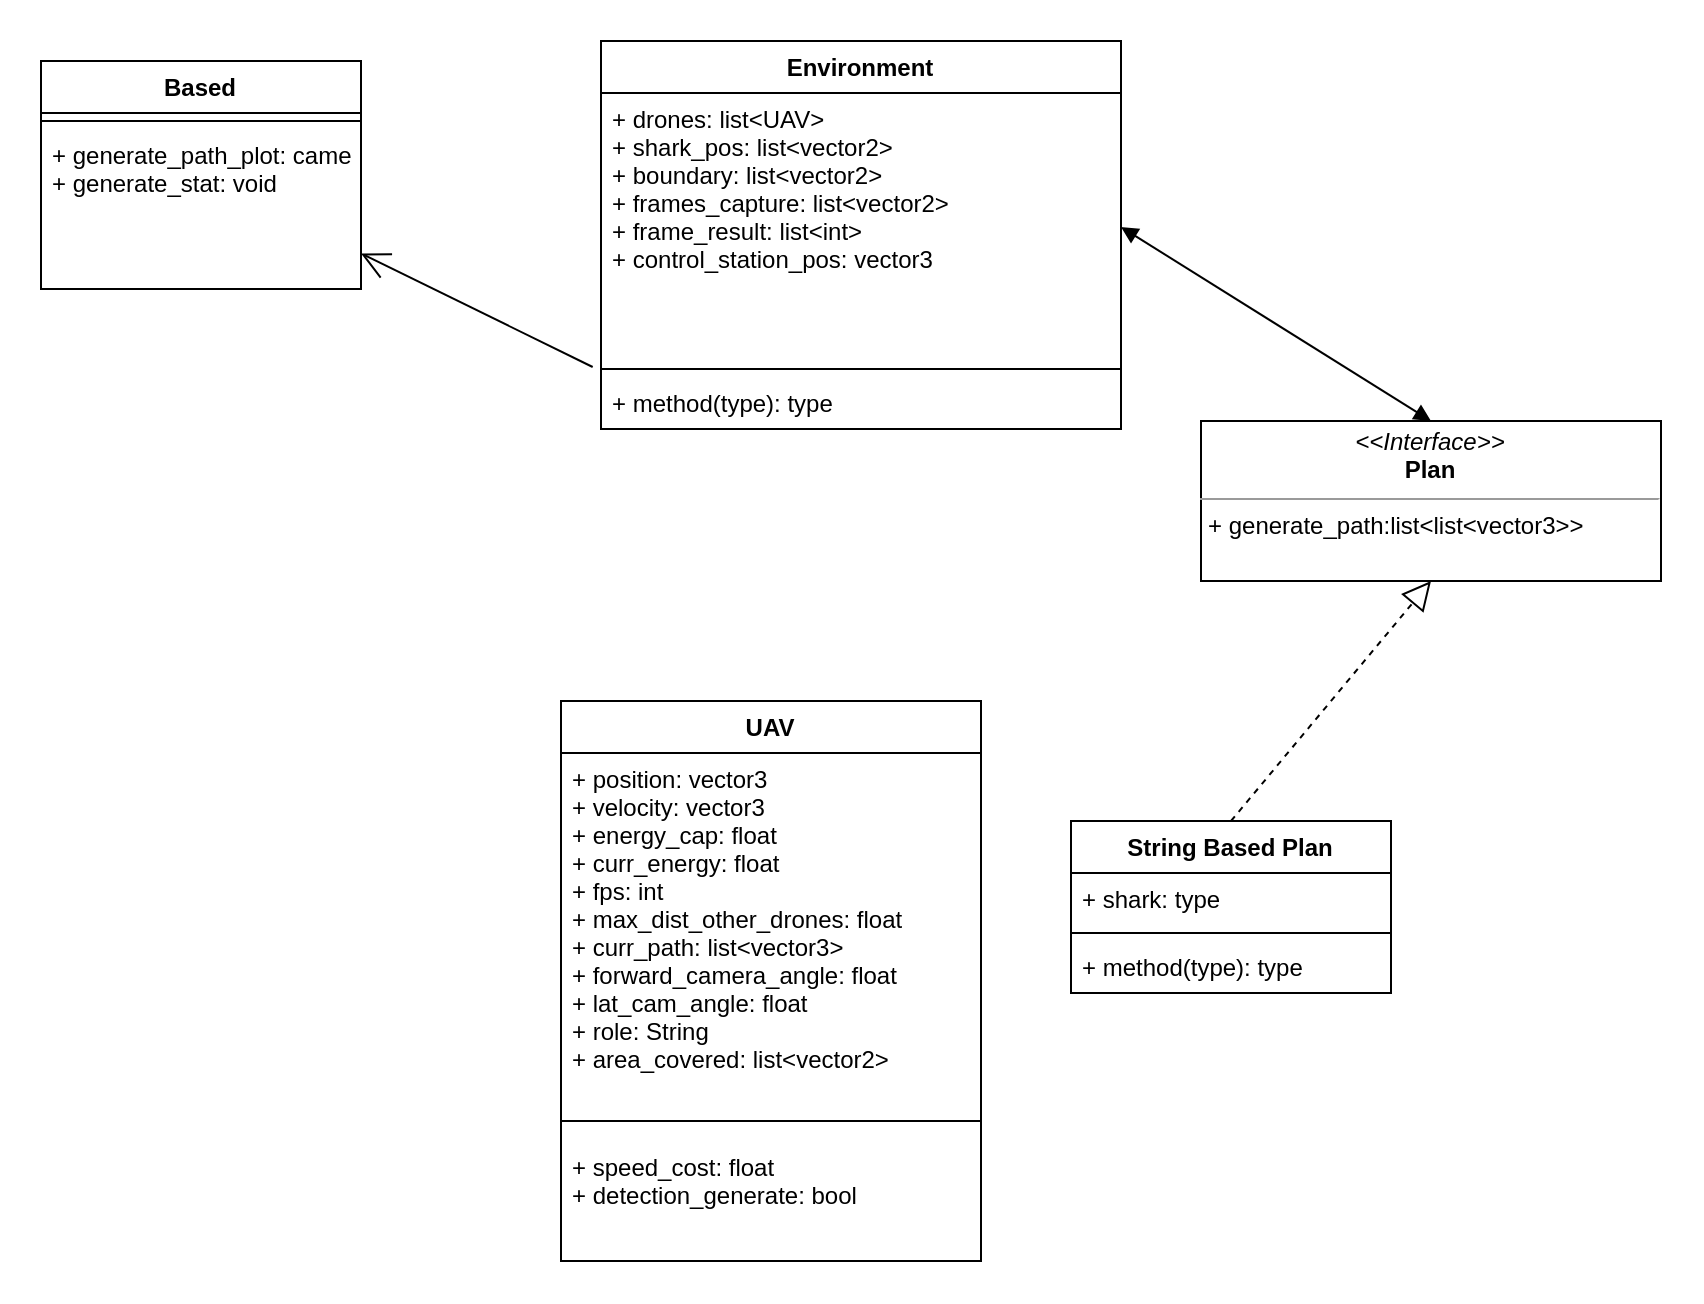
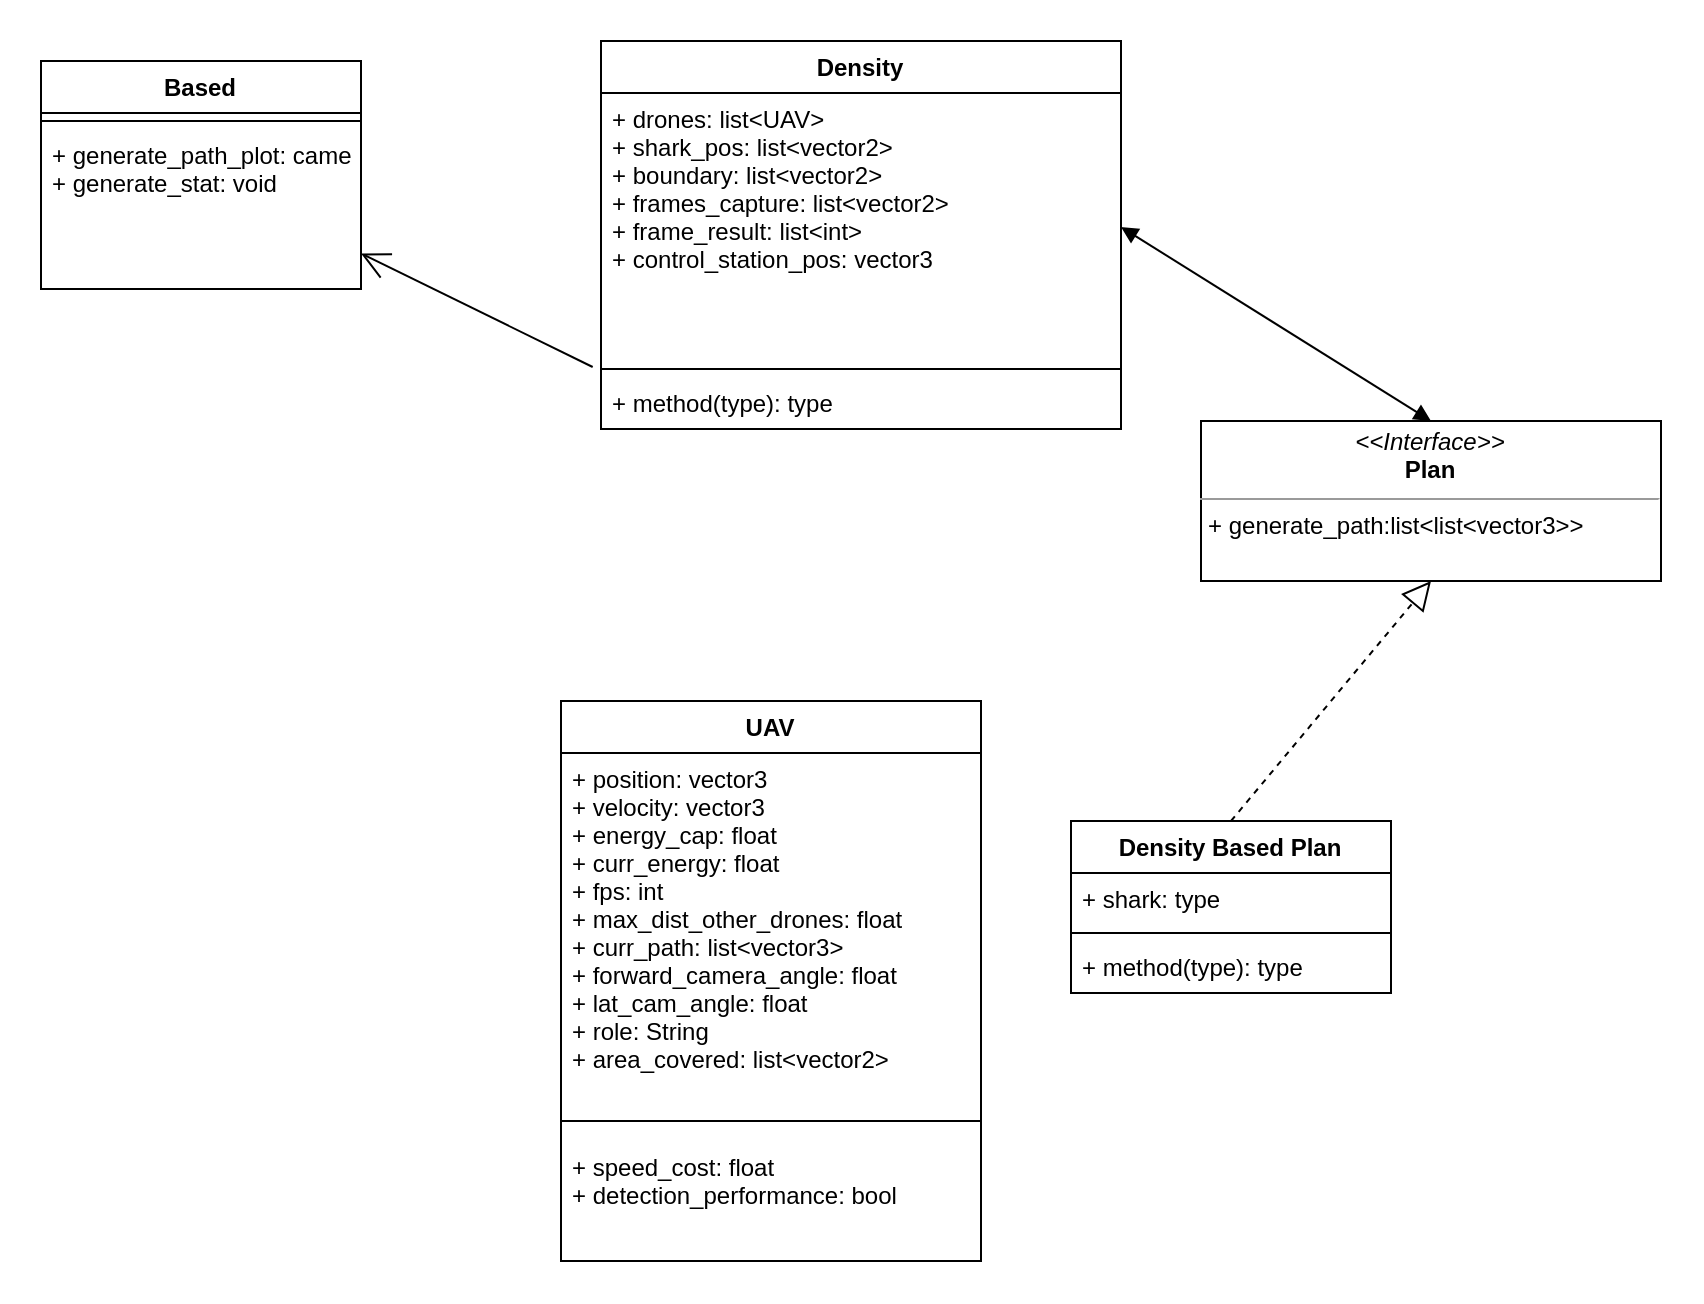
- <mxCell id="2" value="Environment" style="swimlane;fontStyle=1;align=center;verticalAlign=top;childLayout=stackLayout;horizontal=1;startSize=26;horizontalStack=0;resizeParent=1;resizeParentMax=0;resizeLast=0;collapsible=1;marginBottom=0;" vertex="1" parent="1"><mxGeometry x="300" y="20" width="260" height="194" as="geometry" /></mxCell>
+ <mxCell id="2" value="Density" style="swimlane;fontStyle=1;align=center;verticalAlign=top;childLayout=stackLayout;horizontal=1;startSize=26;horizontalStack=0;resizeParent=1;resizeParentMax=0;resizeLast=0;collapsible=1;marginBottom=0;" vertex="1" parent="1"><mxGeometry x="300" y="20" width="260" height="194" as="geometry" /></mxCell>
- <mxCell id="13" value="String Based Plan" style="swimlane;fontStyle=1;align=center;verticalAlign=top;childLayout=stackLayout;horizontal=1;startSize=26;horizontalStack=0;resizeParent=1;resizeParentMax=0;resizeLast=0;collapsible=1;marginBottom=0;" vertex="1" parent="1"><mxGeometry x="535" y="410" width="160" height="86" as="geometry" /></mxCell>
+ <mxCell id="13" value="Density Based Plan" style="swimlane;fontStyle=1;align=center;verticalAlign=top;childLayout=stackLayout;horizontal=1;startSize=26;horizontalStack=0;resizeParent=1;resizeParentMax=0;resizeLast=0;collapsible=1;marginBottom=0;" vertex="1" parent="1"><mxGeometry x="535" y="410" width="160" height="86" as="geometry" /></mxCell>
- <mxCell id="9" value="+ speed_cost: float&#10;+ detection_generate: bool&#10;" style="text;strokeColor=none;fillColor=none;align=left;verticalAlign=top;spacingLeft=4;spacingRight=4;overflow=hidden;rotatable=0;points=[[0,0.5],[1,0.5]];portConstraint=eastwest;" vertex="1" parent="6"><mxGeometry y="220" width="210" height="60" as="geometry" /></mxCell>
+ <mxCell id="9" value="+ speed_cost: float&#10;+ detection_performance: bool&#10;" style="text;strokeColor=none;fillColor=none;align=left;verticalAlign=top;spacingLeft=4;spacingRight=4;overflow=hidden;rotatable=0;points=[[0,0.5],[1,0.5]];portConstraint=eastwest;" vertex="1" parent="6"><mxGeometry y="220" width="210" height="60" as="geometry" /></mxCell>
